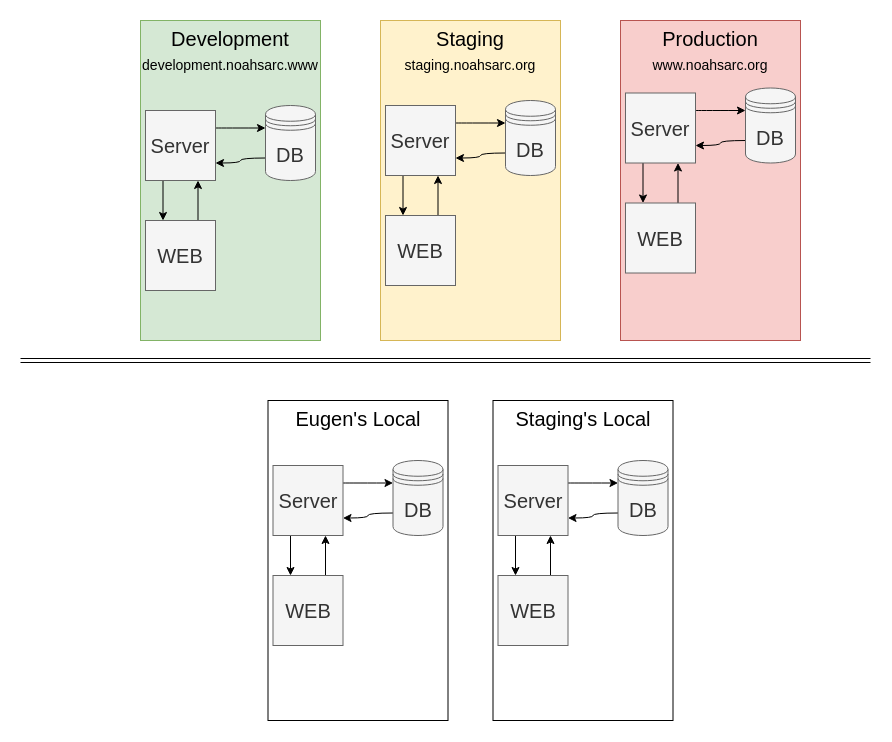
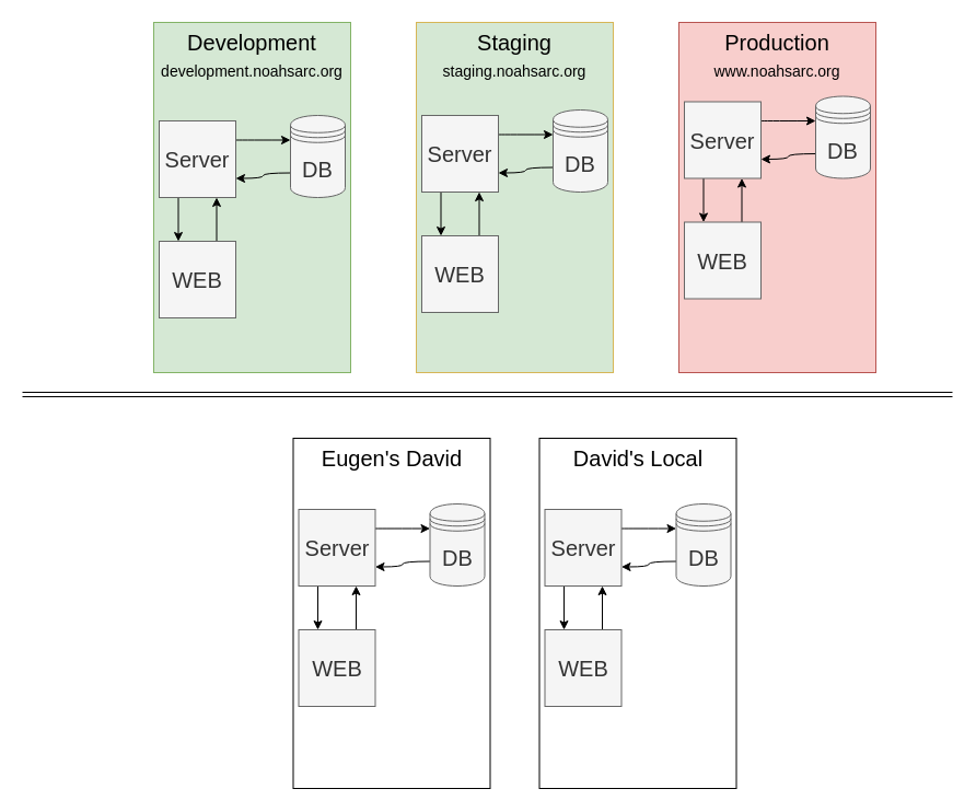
- <mxCell id="2" value="Development&lt;font style=&quot;font-size: 8px&quot;&gt;&lt;br&gt;&lt;/font&gt;&lt;font style=&quot;font-size: 14px&quot;&gt;development.noahsarc.www&lt;/font&gt;&lt;br&gt;" style="rounded=0;whiteSpace=wrap;html=1;verticalAlign=top;fontSize=20;fillColor=#d5e8d4;strokeColor=#82b366;" vertex="1" parent="1"><mxGeometry x="140" y="20" width="180" height="320" as="geometry" /></mxCell>
+ <mxCell id="2" value="Development&lt;font style=&quot;font-size: 8px&quot;&gt;&lt;br&gt;&lt;/font&gt;&lt;font style=&quot;font-size: 14px&quot;&gt;development.noahsarc.org&lt;/font&gt;&lt;br&gt;" style="rounded=0;whiteSpace=wrap;html=1;verticalAlign=top;fontSize=20;fillColor=#d5e8d4;strokeColor=#82b366;" vertex="1" parent="1"><mxGeometry x="140" y="20" width="180" height="320" as="geometry" /></mxCell>
- <mxCell id="3" value="Staging&lt;br&gt;&lt;span&gt;&lt;font style=&quot;font-size: 14px&quot;&gt;staging.noahsarc.org&lt;/font&gt;&lt;/span&gt;&lt;br&gt;" style="rounded=0;whiteSpace=wrap;html=1;verticalAlign=top;fontSize=20;fillColor=#fff2cc;strokeColor=#d6b656;" vertex="1" parent="1"><mxGeometry x="380" y="20" width="180" height="320" as="geometry" /></mxCell>
+ <mxCell id="3" value="Staging&lt;br&gt;&lt;span&gt;&lt;font style=&quot;font-size: 14px&quot;&gt;staging.noahsarc.org&lt;/font&gt;&lt;/span&gt;&lt;br&gt;" style="rounded=0;whiteSpace=wrap;html=1;verticalAlign=top;fontSize=20;fillColor=#d5e8d4;strokeColor=#d6b656;" vertex="1" parent="1"><mxGeometry x="380" y="20" width="180" height="320" as="geometry" /></mxCell>
- <mxCell id="5" value="Eugen's Local" style="rounded=0;whiteSpace=wrap;html=1;verticalAlign=top;fontSize=20;" vertex="1" parent="1"><mxGeometry x="267.5" y="400" width="180" height="320" as="geometry" /></mxCell>
+ <mxCell id="5" value="Eugen's David" style="rounded=0;whiteSpace=wrap;html=1;verticalAlign=top;fontSize=20;" vertex="1" parent="1"><mxGeometry x="267.5" y="400" width="180" height="320" as="geometry" /></mxCell>
- <mxCell id="35" value="Staging's Local" style="rounded=0;whiteSpace=wrap;html=1;verticalAlign=top;fontSize=20;" vertex="1" parent="1"><mxGeometry x="492.5" y="400" width="180" height="320" as="geometry" /></mxCell>
+ <mxCell id="35" value="David's Local" style="rounded=0;whiteSpace=wrap;html=1;verticalAlign=top;fontSize=20;" vertex="1" parent="1"><mxGeometry x="492.5" y="400" width="180" height="320" as="geometry" /></mxCell>
